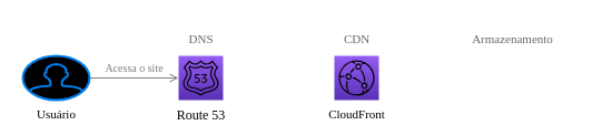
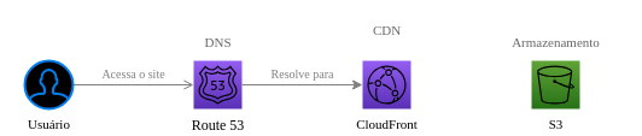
- <mxCell id="9" value="CDN" style="text;html=1;align=center;verticalAlign=middle;resizable=0;points=[];autosize=1;strokeColor=none;fillColor=none;fontFamily=Fira Sans;fontSource=https%3A%2F%2Ffonts.googleapis.com%2Fcss%3Ffamily%3DFira%2BSans;fontSize=11;fontColor=#666666;" vertex="1" parent="1"><mxGeometry x="300" y="20" width="40" height="30" as="geometry" /></mxCell>
+ <mxCell id="9" value="CDN" style="text;html=1;align=center;verticalAlign=middle;resizable=0;points=[];autosize=1;strokeColor=none;fillColor=none;fontFamily=Fira Sans;fontSource=https%3A%2F%2Ffonts.googleapis.com%2Fcss%3Ffamily%3DFira%2BSans;fontSize=11;fontColor=#666666;" vertex="1" parent="1"><mxGeometry x="300" y="10" width="40" height="30" as="geometry" /></mxCell>
- <mxCell id="5" value="Usuário" style="html=1;verticalLabelPosition=bottom;align=center;labelBackgroundColor=none;verticalAlign=top;strokeWidth=2;strokeColor=#0080F0;shadow=0;dashed=0;shape=mxgraph.ios7.icons.user;fontFamily=Fira Sans;fontSource=https%3A%2F%2Ffonts.googleapis.com%2Fcss%3Ffamily%3DFira%2BSans;fontSize=11;fontColor=#000000;fillColor=#000000;" parent="1" vertex="1"><mxGeometry x="20" y="50" width="60" height="40" as="geometry" /></mxCell>
+ <mxCell id="5" value="Usuário" style="html=1;verticalLabelPosition=bottom;align=center;labelBackgroundColor=none;verticalAlign=top;strokeWidth=2;strokeColor=#0080F0;shadow=0;dashed=0;shape=mxgraph.ios7.icons.user;fontFamily=Fira Sans;fontSource=https%3A%2F%2Ffonts.googleapis.com%2Fcss%3Ffamily%3DFira%2BSans;fontSize=11;fontColor=#000000;fillColor=#000000;" parent="1" vertex="1"><mxGeometry x="20" y="50" width="40" height="40" as="geometry" /></mxCell>
+ <mxCell id="7" value="Resolve para" style="edgeStyle=orthogonalEdgeStyle;rounded=0;orthogonalLoop=1;jettySize=auto;html=1;fontSize=10;fontFamily=Fira Sans;fontSource=https%3A%2F%2Ffonts.googleapis.com%2Fcss%3Ffamily%3DFira%2BSans;labelPosition=center;verticalLabelPosition=top;align=center;verticalAlign=bottom;fontColor=#808080;strokeColor=#808080;labelBackgroundColor=none;entryX=0;entryY=0.5;entryDx=0;entryDy=0;entryPerimeter=0;exitX=1;exitY=0.5;exitDx=0;exitDy=0;exitPerimeter=0;" parent="1" source="6" target="3" edge="1"><mxGeometry relative="1" as="geometry"><mxPoint x="300" y="150" as="targetPoint" /><mxPoint x="200" y="150" as="sourcePoint" /></mxGeometry></mxCell>
+ <mxCell id="2" value="S3" style="sketch=0;points=[[0,0,0],[0.25,0,0],[0.5,0,0],[0.75,0,0],[1,0,0],[0,1,0],[0.25,1,0],[0.5,1,0],[0.75,1,0],[1,1,0],[0,0.25,0],[0,0.5,0],[0,0.75,0],[1,0.25,0],[1,0.5,0],[1,0.75,0]];outlineConnect=0;fontColor=#000000;gradientColor=#60A337;gradientDirection=north;fillColor=#277116;strokeColor=#000000;dashed=0;verticalLabelPosition=bottom;verticalAlign=top;align=center;html=1;fontSize=11;fontStyle=0;shape=mxgraph.aws4.resourceIcon;resIcon=mxgraph.aws4.s3;fontFamily=Fira Sans;fontSource=https%3A%2F%2Ffonts.googleapis.com%2Fcss%3Ffamily%3DFira%2BSans;aspect=fixed;" parent="1" vertex="1"><mxGeometry x="440" y="50" width="40" height="40" as="geometry" /></mxCell>
